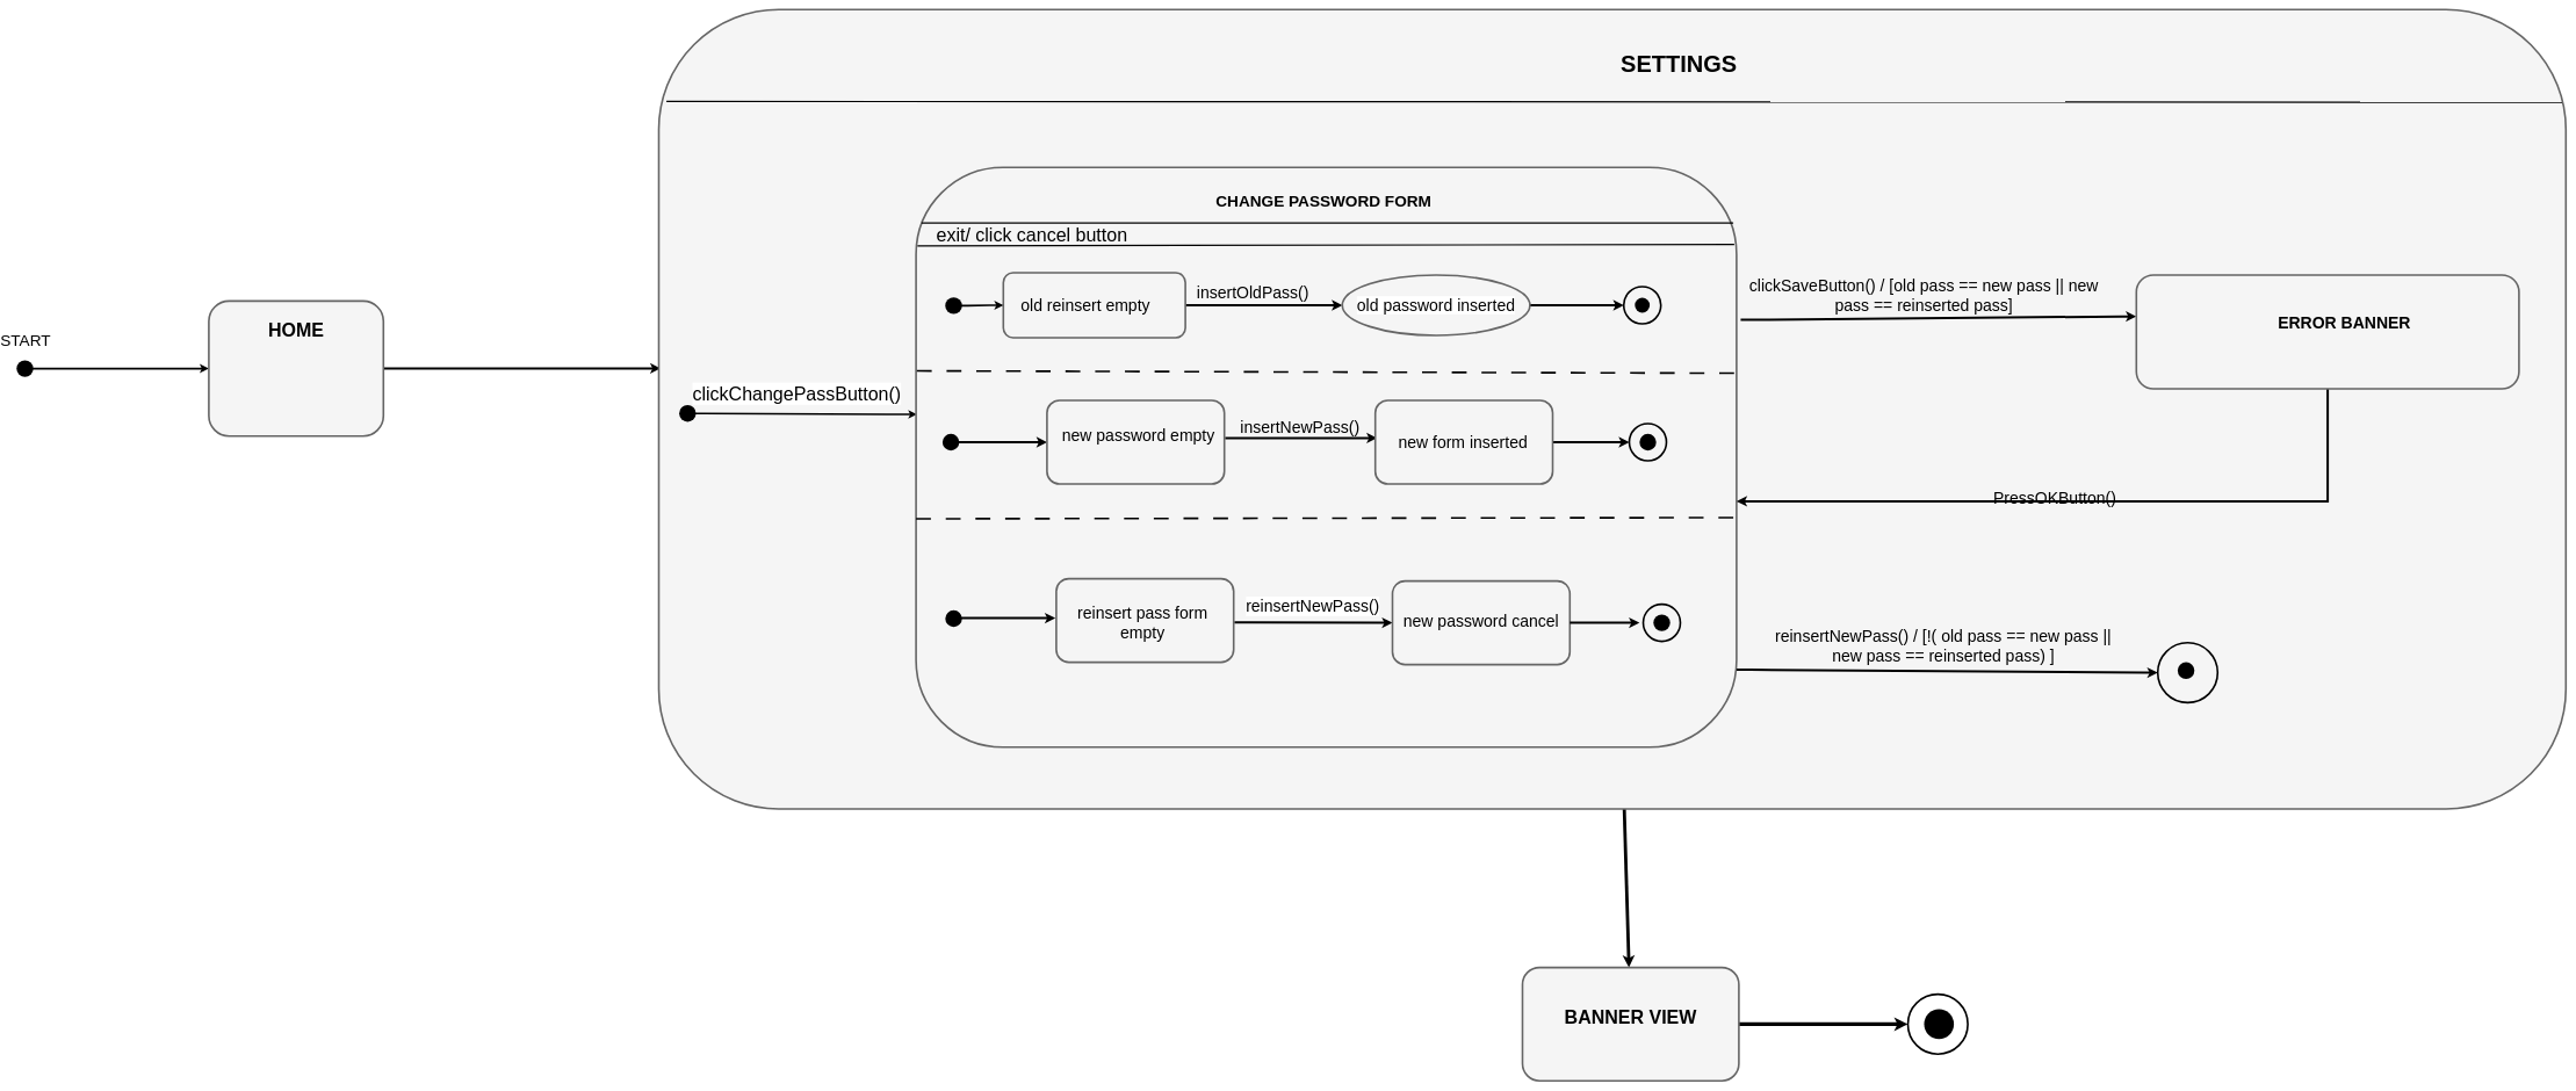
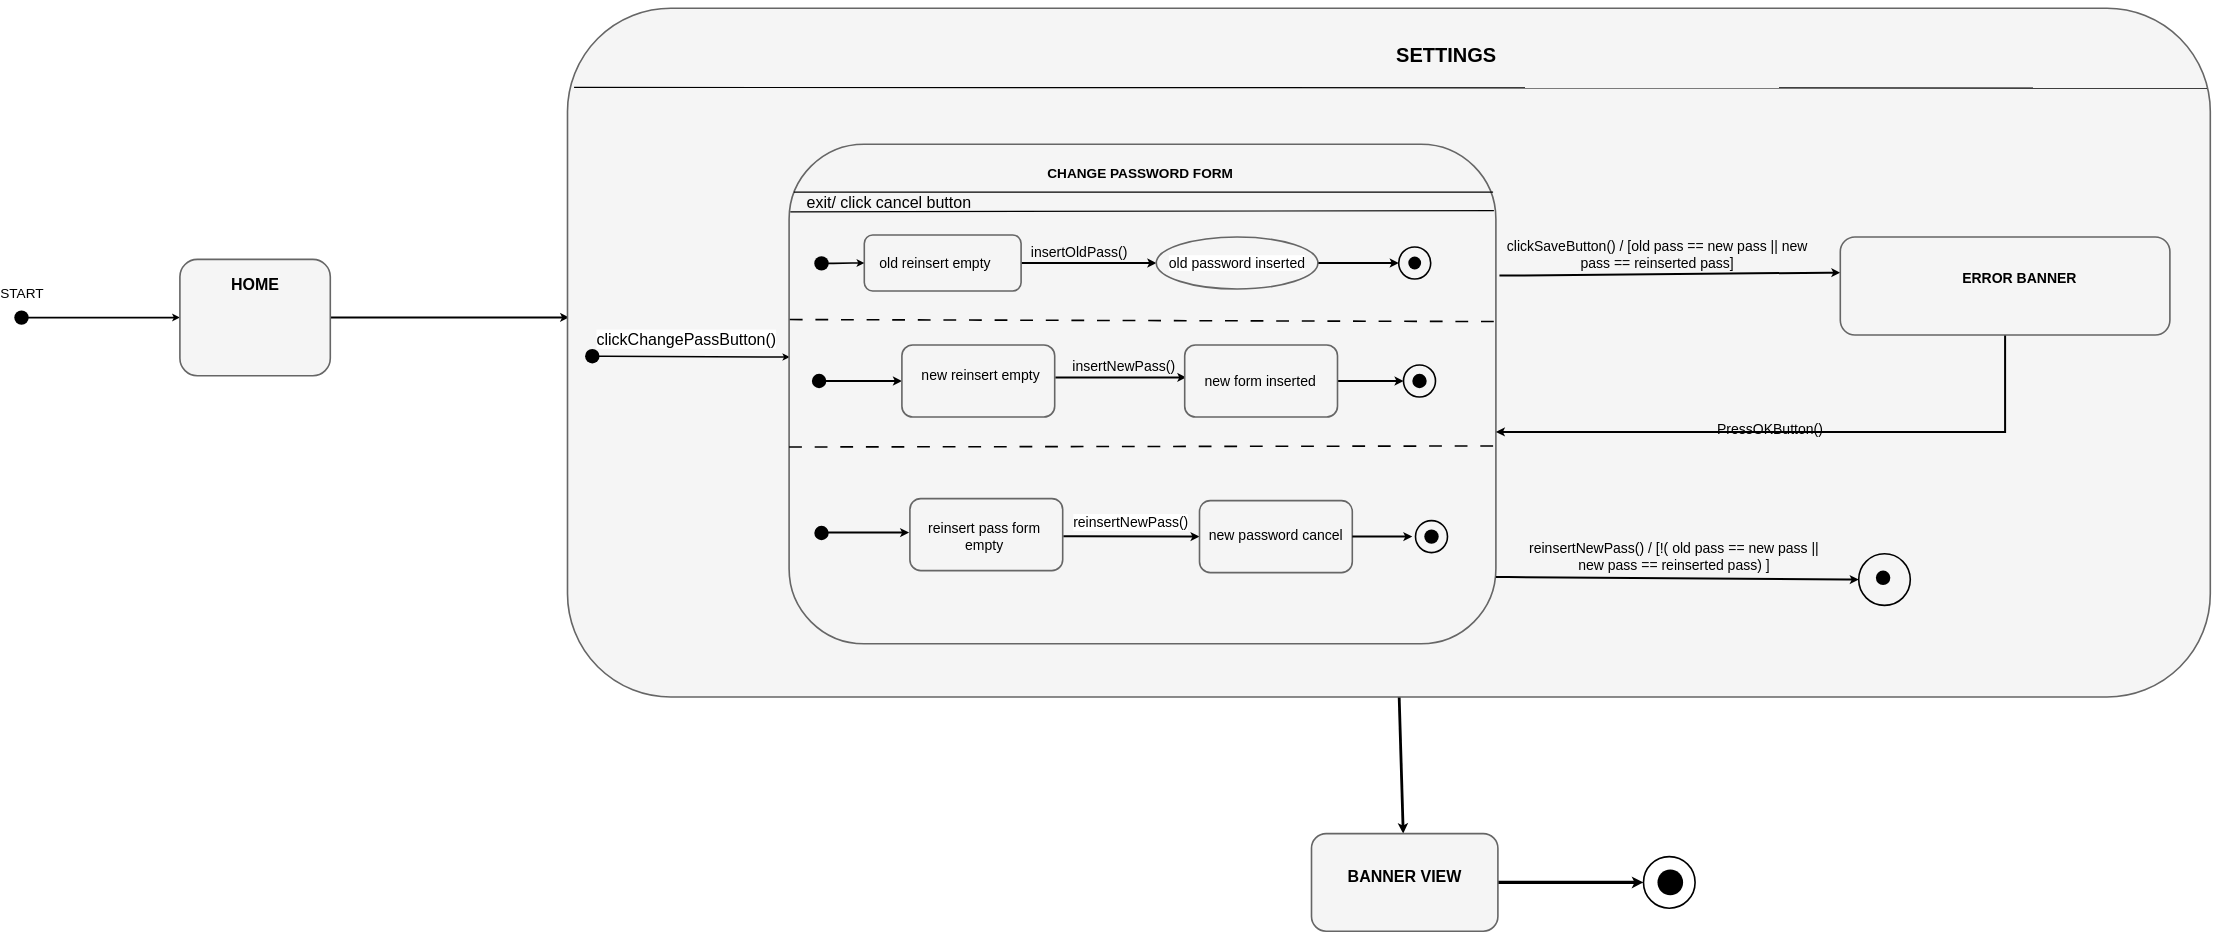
- <mxCell id="37" value="insertNewPass()" style="text;html=1;strokeColor=none;fillColor=none;align=center;verticalAlign=middle;whiteSpace=wrap;rounded=0;fontSize=35;" parent="1" vertex="1"><mxGeometry x="2641" y="905" width="270" height="30" as="geometry" /></mxCell>
+ <mxCell id="37" value="insertNewPass()" style="text;html=1;strokeColor=none;fillColor=none;align=center;verticalAlign=middle;whiteSpace=wrap;rounded=0;fontSize=35;" parent="1" vertex="1"><mxGeometry x="2651" y="900" width="270" height="30" as="geometry" /></mxCell>
- <mxCell id="33" value="new password empty" style="text;html=1;strokeColor=none;fillColor=none;align=center;verticalAlign=middle;whiteSpace=wrap;rounded=0;fontSize=35;" parent="1" vertex="1"><mxGeometry x="2243" y="920.25" width="370" height="35.75" as="geometry" /></mxCell>
+ <mxCell id="33" value="new reinsert empty" style="text;html=1;strokeColor=none;fillColor=none;align=center;verticalAlign=middle;whiteSpace=wrap;rounded=0;fontSize=35;" parent="1" vertex="1"><mxGeometry x="2243" y="920.25" width="370" height="35.75" as="geometry" /></mxCell>
